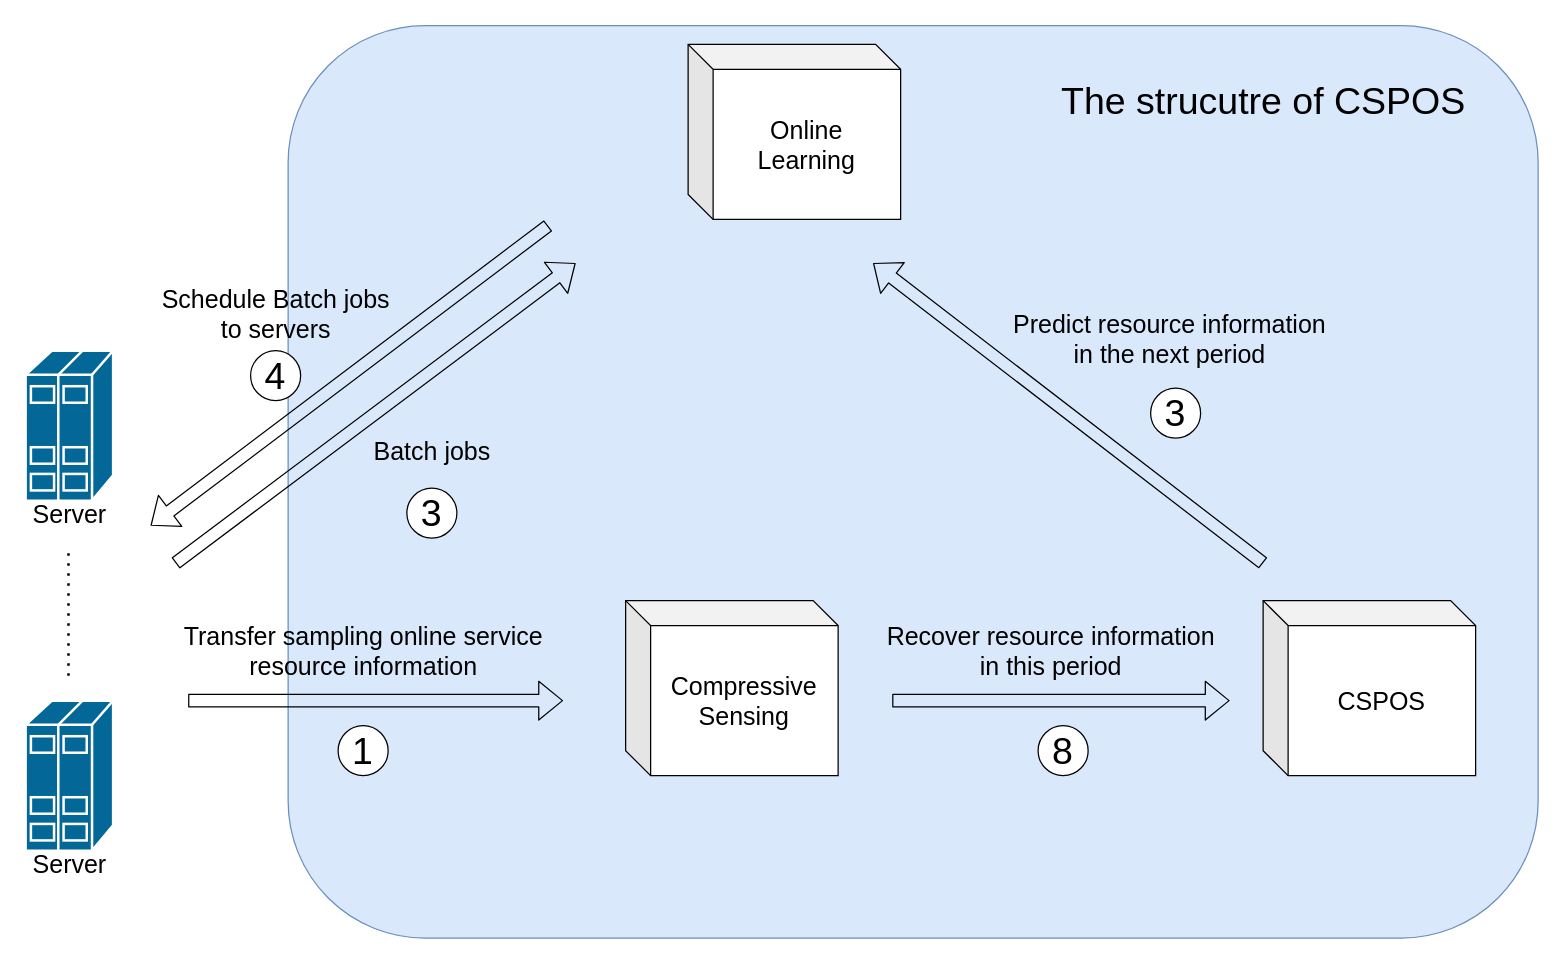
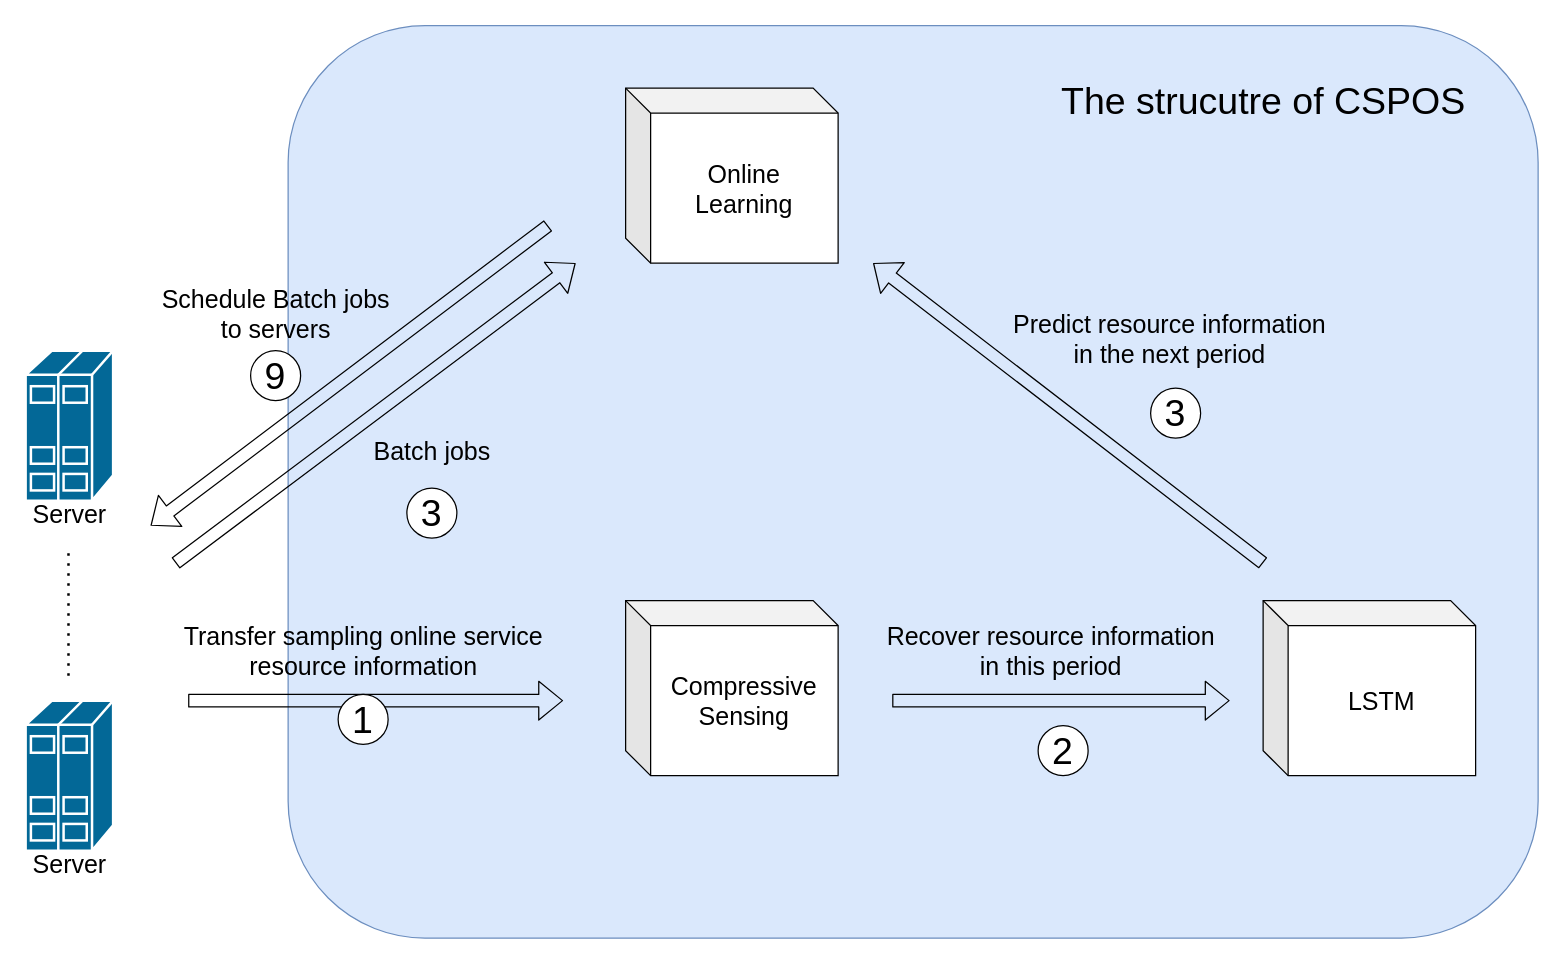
- <mxCell id="6" value="&lt;span style=&quot;font-size: 20px&quot;&gt;Online &lt;br&gt;Learning&lt;/span&gt;" style="shape=cube;whiteSpace=wrap;html=1;boundedLbl=1;backgroundOutline=1;darkOpacity=0.05;darkOpacity2=0.1;shadow=0;" vertex="1" parent="1"><mxGeometry x="550" y="35" width="170" height="140" as="geometry" /></mxCell>
+ <mxCell id="6" value="&lt;span style=&quot;font-size: 20px&quot;&gt;Online &lt;br&gt;Learning&lt;/span&gt;" style="shape=cube;whiteSpace=wrap;html=1;boundedLbl=1;backgroundOutline=1;darkOpacity=0.05;darkOpacity2=0.1;shadow=0;" vertex="1" parent="1"><mxGeometry x="500" y="70" width="170" height="140" as="geometry" /></mxCell>
- <mxCell id="29" value="&lt;font style=&quot;font-size: 30px&quot;&gt;4&lt;/font&gt;" style="ellipse;whiteSpace=wrap;html=1;aspect=fixed;shadow=0;fillColor=#ffffff;gradientColor=none;" vertex="1" parent="1"><mxGeometry x="200" y="280" width="40" height="40" as="geometry" /></mxCell>
+ <mxCell id="29" value="&lt;font style=&quot;font-size: 30px&quot;&gt;9&lt;/font&gt;" style="ellipse;whiteSpace=wrap;html=1;aspect=fixed;shadow=0;fillColor=#ffffff;gradientColor=none;" vertex="1" parent="1"><mxGeometry x="200" y="280" width="40" height="40" as="geometry" /></mxCell>
- <mxCell id="5" value="&lt;span style=&quot;font-size: 20px&quot;&gt;CSPOS&lt;/span&gt;" style="shape=cube;whiteSpace=wrap;html=1;boundedLbl=1;backgroundOutline=1;darkOpacity=0.05;darkOpacity2=0.1;shadow=0;" vertex="1" parent="1"><mxGeometry x="1010" y="480" width="170" height="140" as="geometry" /></mxCell>
+ <mxCell id="5" value="&lt;span style=&quot;font-size: 20px&quot;&gt;LSTM&lt;/span&gt;" style="shape=cube;whiteSpace=wrap;html=1;boundedLbl=1;backgroundOutline=1;darkOpacity=0.05;darkOpacity2=0.1;shadow=0;" vertex="1" parent="1"><mxGeometry x="1010" y="480" width="170" height="140" as="geometry" /></mxCell>
- <mxCell id="25" value="&lt;font style=&quot;font-size: 30px&quot;&gt;1&lt;/font&gt;" style="ellipse;whiteSpace=wrap;html=1;aspect=fixed;shadow=0;fillColor=#ffffff;gradientColor=none;" vertex="1" parent="1"><mxGeometry x="270" y="580" width="40" height="40" as="geometry" /></mxCell>
+ <mxCell id="25" value="&lt;font style=&quot;font-size: 30px&quot;&gt;1&lt;/font&gt;" style="ellipse;whiteSpace=wrap;html=1;aspect=fixed;shadow=0;fillColor=#ffffff;gradientColor=none;" vertex="1" parent="1"><mxGeometry x="270" y="555" width="40" height="40" as="geometry" /></mxCell>
- <mxCell id="26" value="&lt;font style=&quot;font-size: 30px&quot;&gt;8&lt;/font&gt;" style="ellipse;whiteSpace=wrap;html=1;aspect=fixed;shadow=0;fillColor=#ffffff;gradientColor=none;" vertex="1" parent="1"><mxGeometry x="830" y="580" width="40" height="40" as="geometry" /></mxCell>
+ <mxCell id="26" value="&lt;font style=&quot;font-size: 30px&quot;&gt;2&lt;/font&gt;" style="ellipse;whiteSpace=wrap;html=1;aspect=fixed;shadow=0;fillColor=#ffffff;gradientColor=none;" vertex="1" parent="1"><mxGeometry x="830" y="580" width="40" height="40" as="geometry" /></mxCell>
